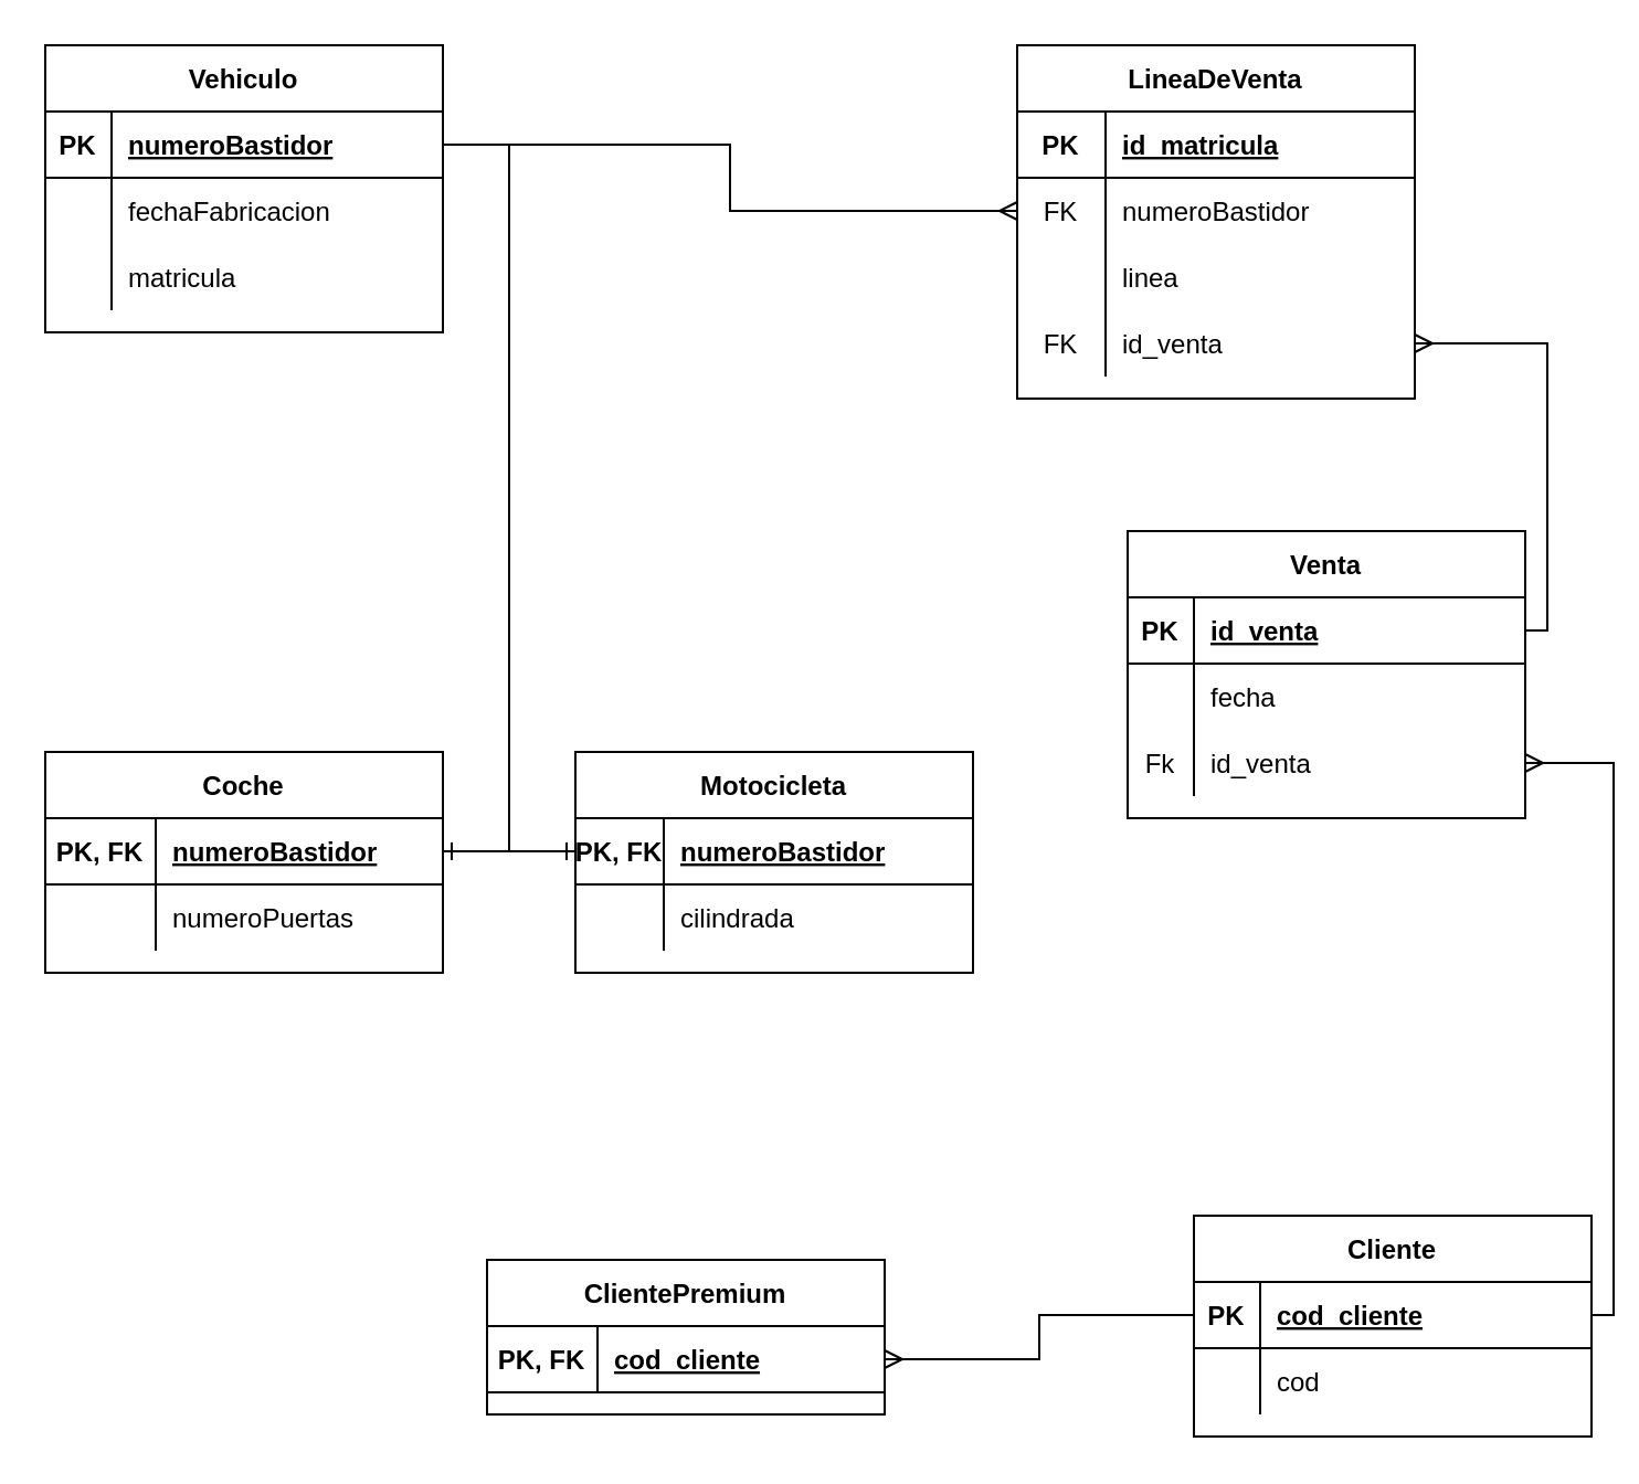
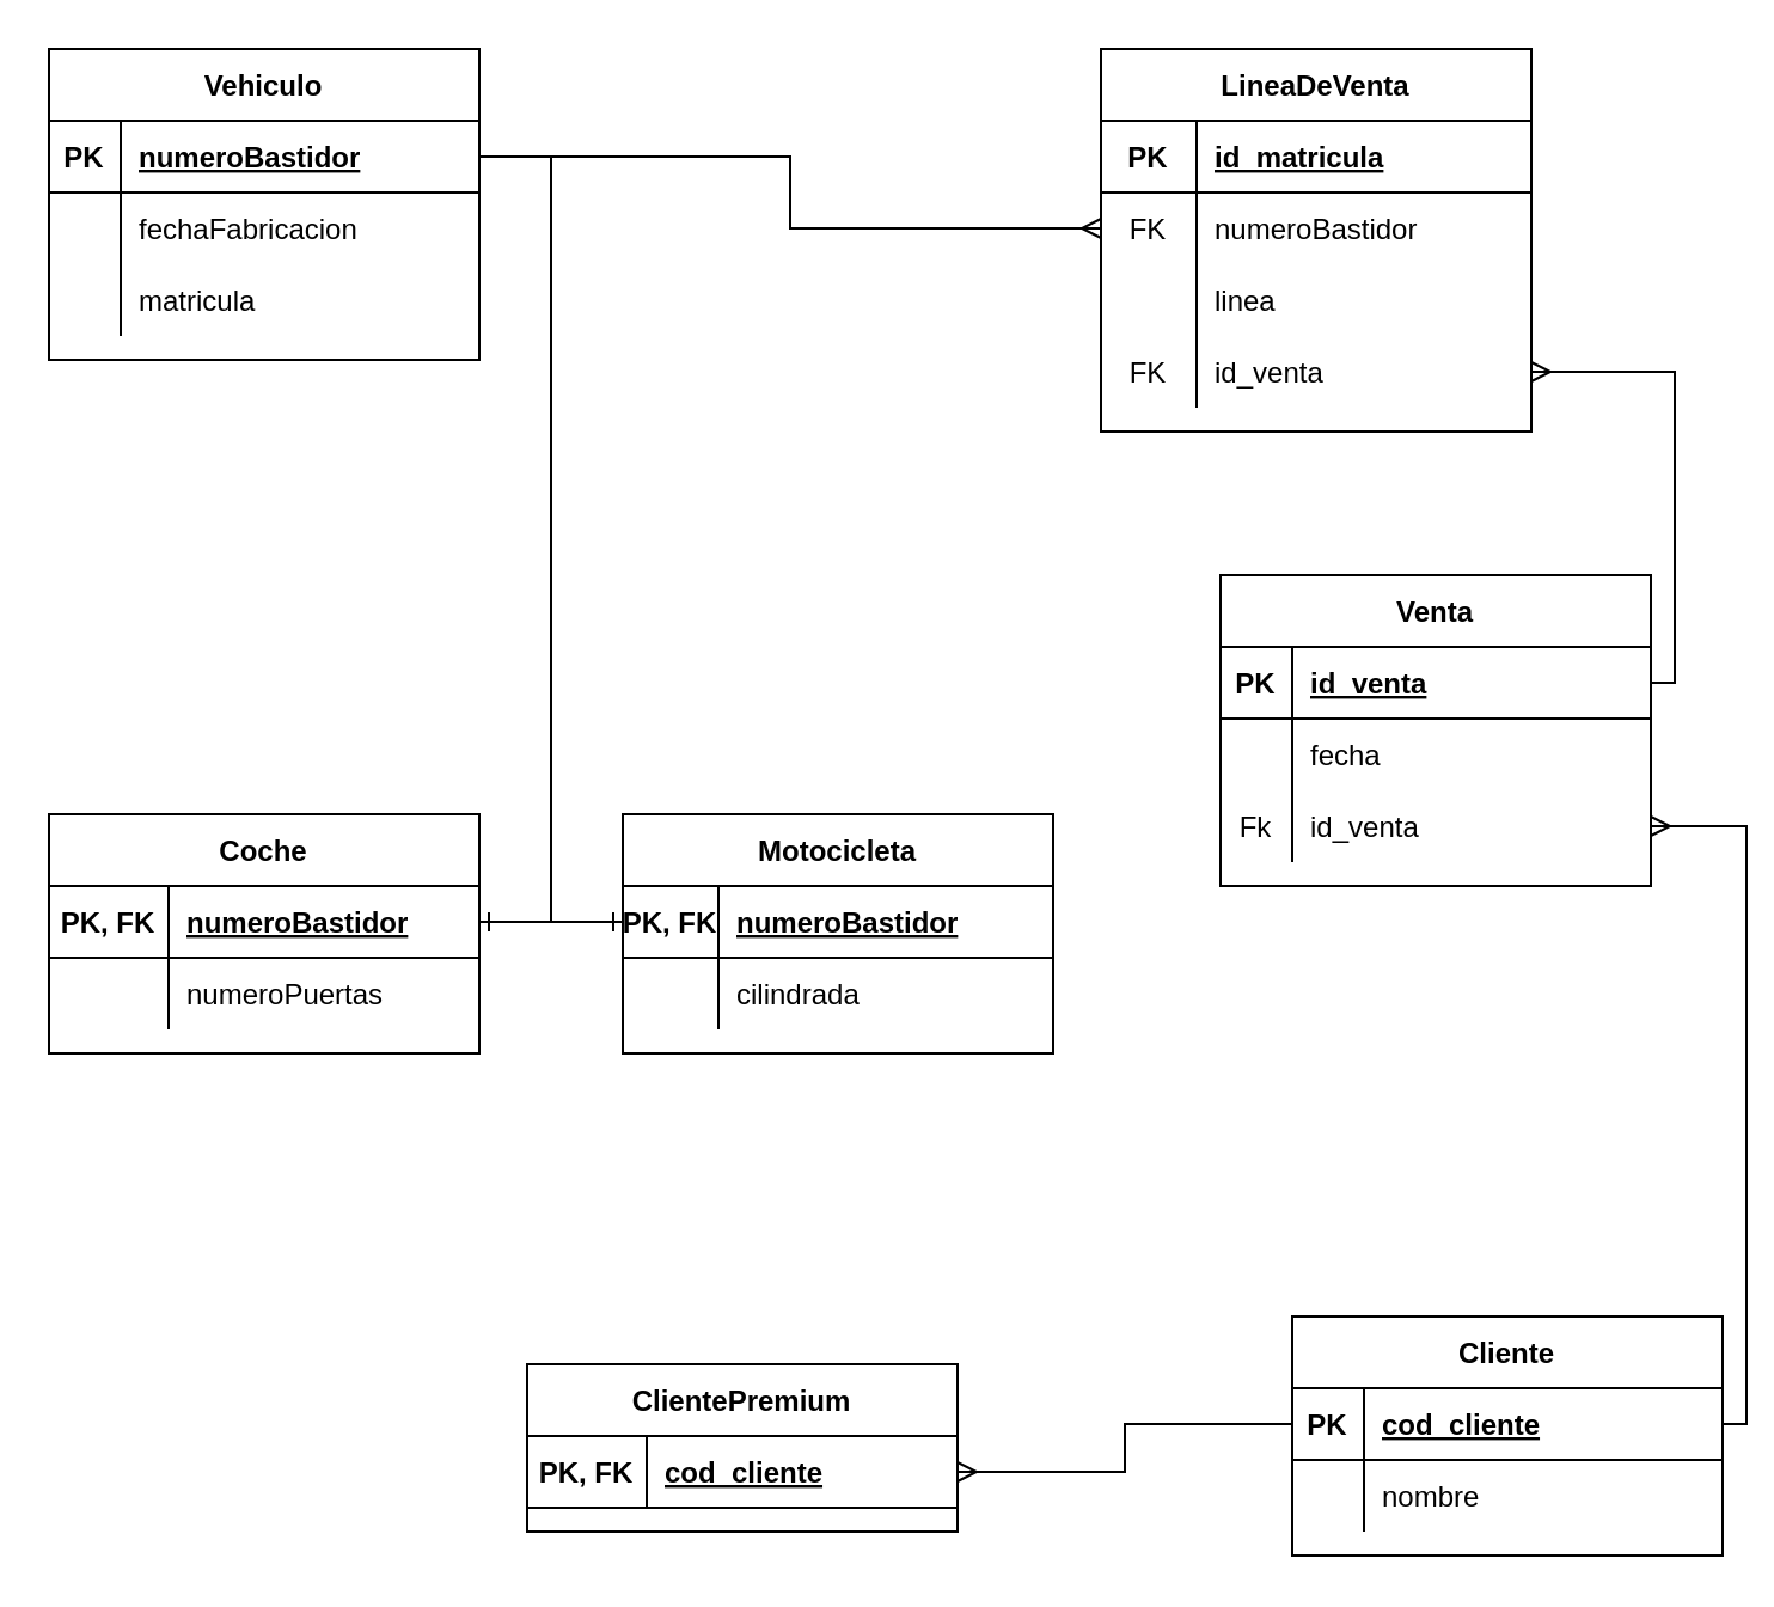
- <mxCell id="58" value="cod" style="shape=partialRectangle;connectable=0;fillColor=none;top=0;left=0;bottom=0;right=0;align=left;spacingLeft=6;overflow=hidden;shadow=0;strokeColor=#000000;strokeWidth=1;" vertex="1" parent="56"><mxGeometry x="30" width="150" height="30" as="geometry"><mxRectangle width="150" height="30" as="alternateBounds" /></mxGeometry></mxCell>
+ <mxCell id="58" value="nombre" style="shape=partialRectangle;connectable=0;fillColor=none;top=0;left=0;bottom=0;right=0;align=left;spacingLeft=6;overflow=hidden;shadow=0;strokeColor=#000000;strokeWidth=1;" vertex="1" parent="56"><mxGeometry x="30" width="150" height="30" as="geometry"><mxRectangle width="150" height="30" as="alternateBounds" /></mxGeometry></mxCell>
